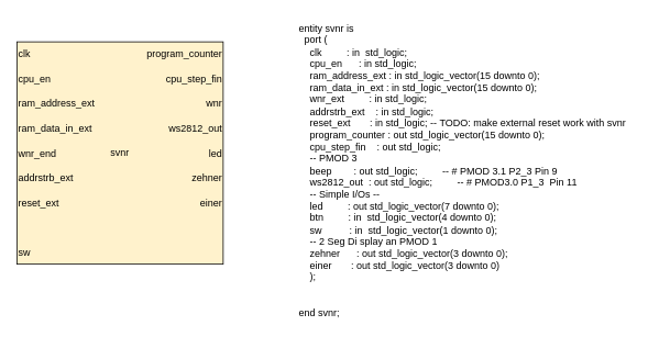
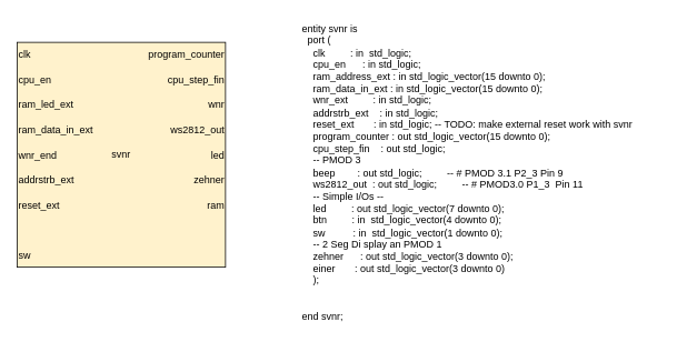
- <mxCell id="7" value="ram_address_ext" style="text;html=1;align=left;verticalAlign=middle;resizable=0;points=[];autosize=1;strokeColor=none;fillColor=none;" vertex="1" parent="1"><mxGeometry x="20" y="110" width="120" height="30" as="geometry" /></mxCell>
+ <mxCell id="7" value="ram_led_ext" style="text;html=1;align=left;verticalAlign=middle;resizable=0;points=[];autosize=1;strokeColor=none;fillColor=none;" vertex="1" parent="1"><mxGeometry x="20" y="110" width="120" height="30" as="geometry" /></mxCell>
- <mxCell id="18" value="einer" style="text;html=1;align=right;verticalAlign=middle;resizable=0;points=[];autosize=1;strokeColor=none;fillColor=none;" vertex="1" parent="1"><mxGeometry x="220" y="231" width="50" height="30" as="geometry" /></mxCell>
+ <mxCell id="18" value="ram" style="text;html=1;align=right;verticalAlign=middle;resizable=0;points=[];autosize=1;strokeColor=none;fillColor=none;" vertex="1" parent="1"><mxGeometry x="220" y="231" width="50" height="30" as="geometry" /></mxCell>
